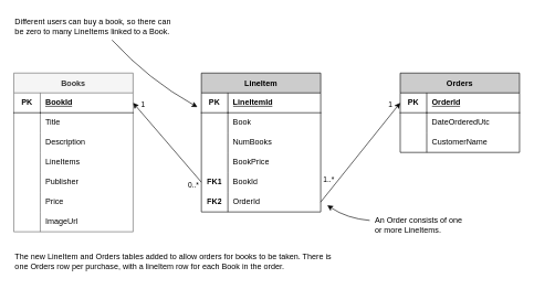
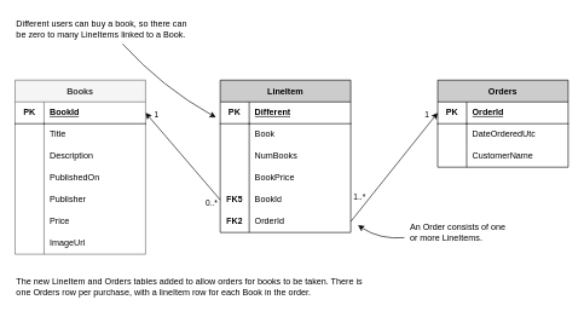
- <mxCell id="27" value="LineItemId" style="shape=partialRectangle;connectable=0;fillColor=none;top=0;left=0;bottom=1;right=0;align=left;spacingLeft=6;overflow=hidden;strokeColor=default;perimeterSpacing=0;shadow=0;labelBorderColor=none;whiteSpace=wrap;html=1;labelBackgroundColor=none;fontStyle=5" vertex="1" parent="25"><mxGeometry x="40" width="140" height="30" as="geometry"><mxRectangle width="140" height="30" as="alternateBounds" /></mxGeometry></mxCell>
+ <mxCell id="27" value="Different" style="shape=partialRectangle;connectable=0;fillColor=none;top=0;left=0;bottom=1;right=0;align=left;spacingLeft=6;overflow=hidden;strokeColor=default;perimeterSpacing=0;shadow=0;labelBorderColor=none;whiteSpace=wrap;html=1;labelBackgroundColor=none;fontStyle=5" vertex="1" parent="25"><mxGeometry x="40" width="140" height="30" as="geometry"><mxRectangle width="140" height="30" as="alternateBounds" /></mxGeometry></mxCell>
- <mxCell id="14" value="LineItems" style="shape=partialRectangle;html=1;whiteSpace=wrap;connectable=0;fillColor=none;top=0;left=0;bottom=0;right=0;align=left;spacingLeft=6;overflow=hidden;" vertex="1" parent="12"><mxGeometry x="40" width="140" height="30" as="geometry"><mxRectangle width="140" height="30" as="alternateBounds" /></mxGeometry></mxCell>
+ <mxCell id="14" value="PublishedOn" style="shape=partialRectangle;html=1;whiteSpace=wrap;connectable=0;fillColor=none;top=0;left=0;bottom=0;right=0;align=left;spacingLeft=6;overflow=hidden;" vertex="1" parent="12"><mxGeometry x="40" width="140" height="30" as="geometry"><mxRectangle width="140" height="30" as="alternateBounds" /></mxGeometry></mxCell>
- <mxCell id="38" value="FK1" style="shape=partialRectangle;html=1;whiteSpace=wrap;connectable=0;fillColor=none;top=0;left=0;bottom=0;right=0;overflow=hidden;fontStyle=1" vertex="1" parent="37"><mxGeometry width="40" height="30" as="geometry"><mxRectangle width="40" height="30" as="alternateBounds" /></mxGeometry></mxCell>
+ <mxCell id="38" value="FK5" style="shape=partialRectangle;html=1;whiteSpace=wrap;connectable=0;fillColor=none;top=0;left=0;bottom=0;right=0;overflow=hidden;fontStyle=1" vertex="1" parent="37"><mxGeometry width="40" height="30" as="geometry"><mxRectangle width="40" height="30" as="alternateBounds" /></mxGeometry></mxCell>
- <mxCell id="61" value="&lt;div&gt;An Order consists of one&lt;/div&gt;&lt;div&gt;or more LineItems.&lt;/div&gt;" style="text;html=1;align=left;verticalAlign=middle;resizable=0;points=[];autosize=1;strokeColor=none;fillColor=none;" vertex="1" parent="1"><mxGeometry x="563" y="320" width="160" height="40" as="geometry" /></mxCell>
+ <mxCell id="61" value="&lt;div&gt;An Order consists of one&lt;/div&gt;&lt;div&gt;or more LineItems.&lt;/div&gt;" style="text;html=1;align=left;verticalAlign=middle;resizable=0;points=[];autosize=1;strokeColor=none;fillColor=none;" vertex="1" parent="1"><mxGeometry x="563" y="300" width="160" height="40" as="geometry" /></mxCell>
